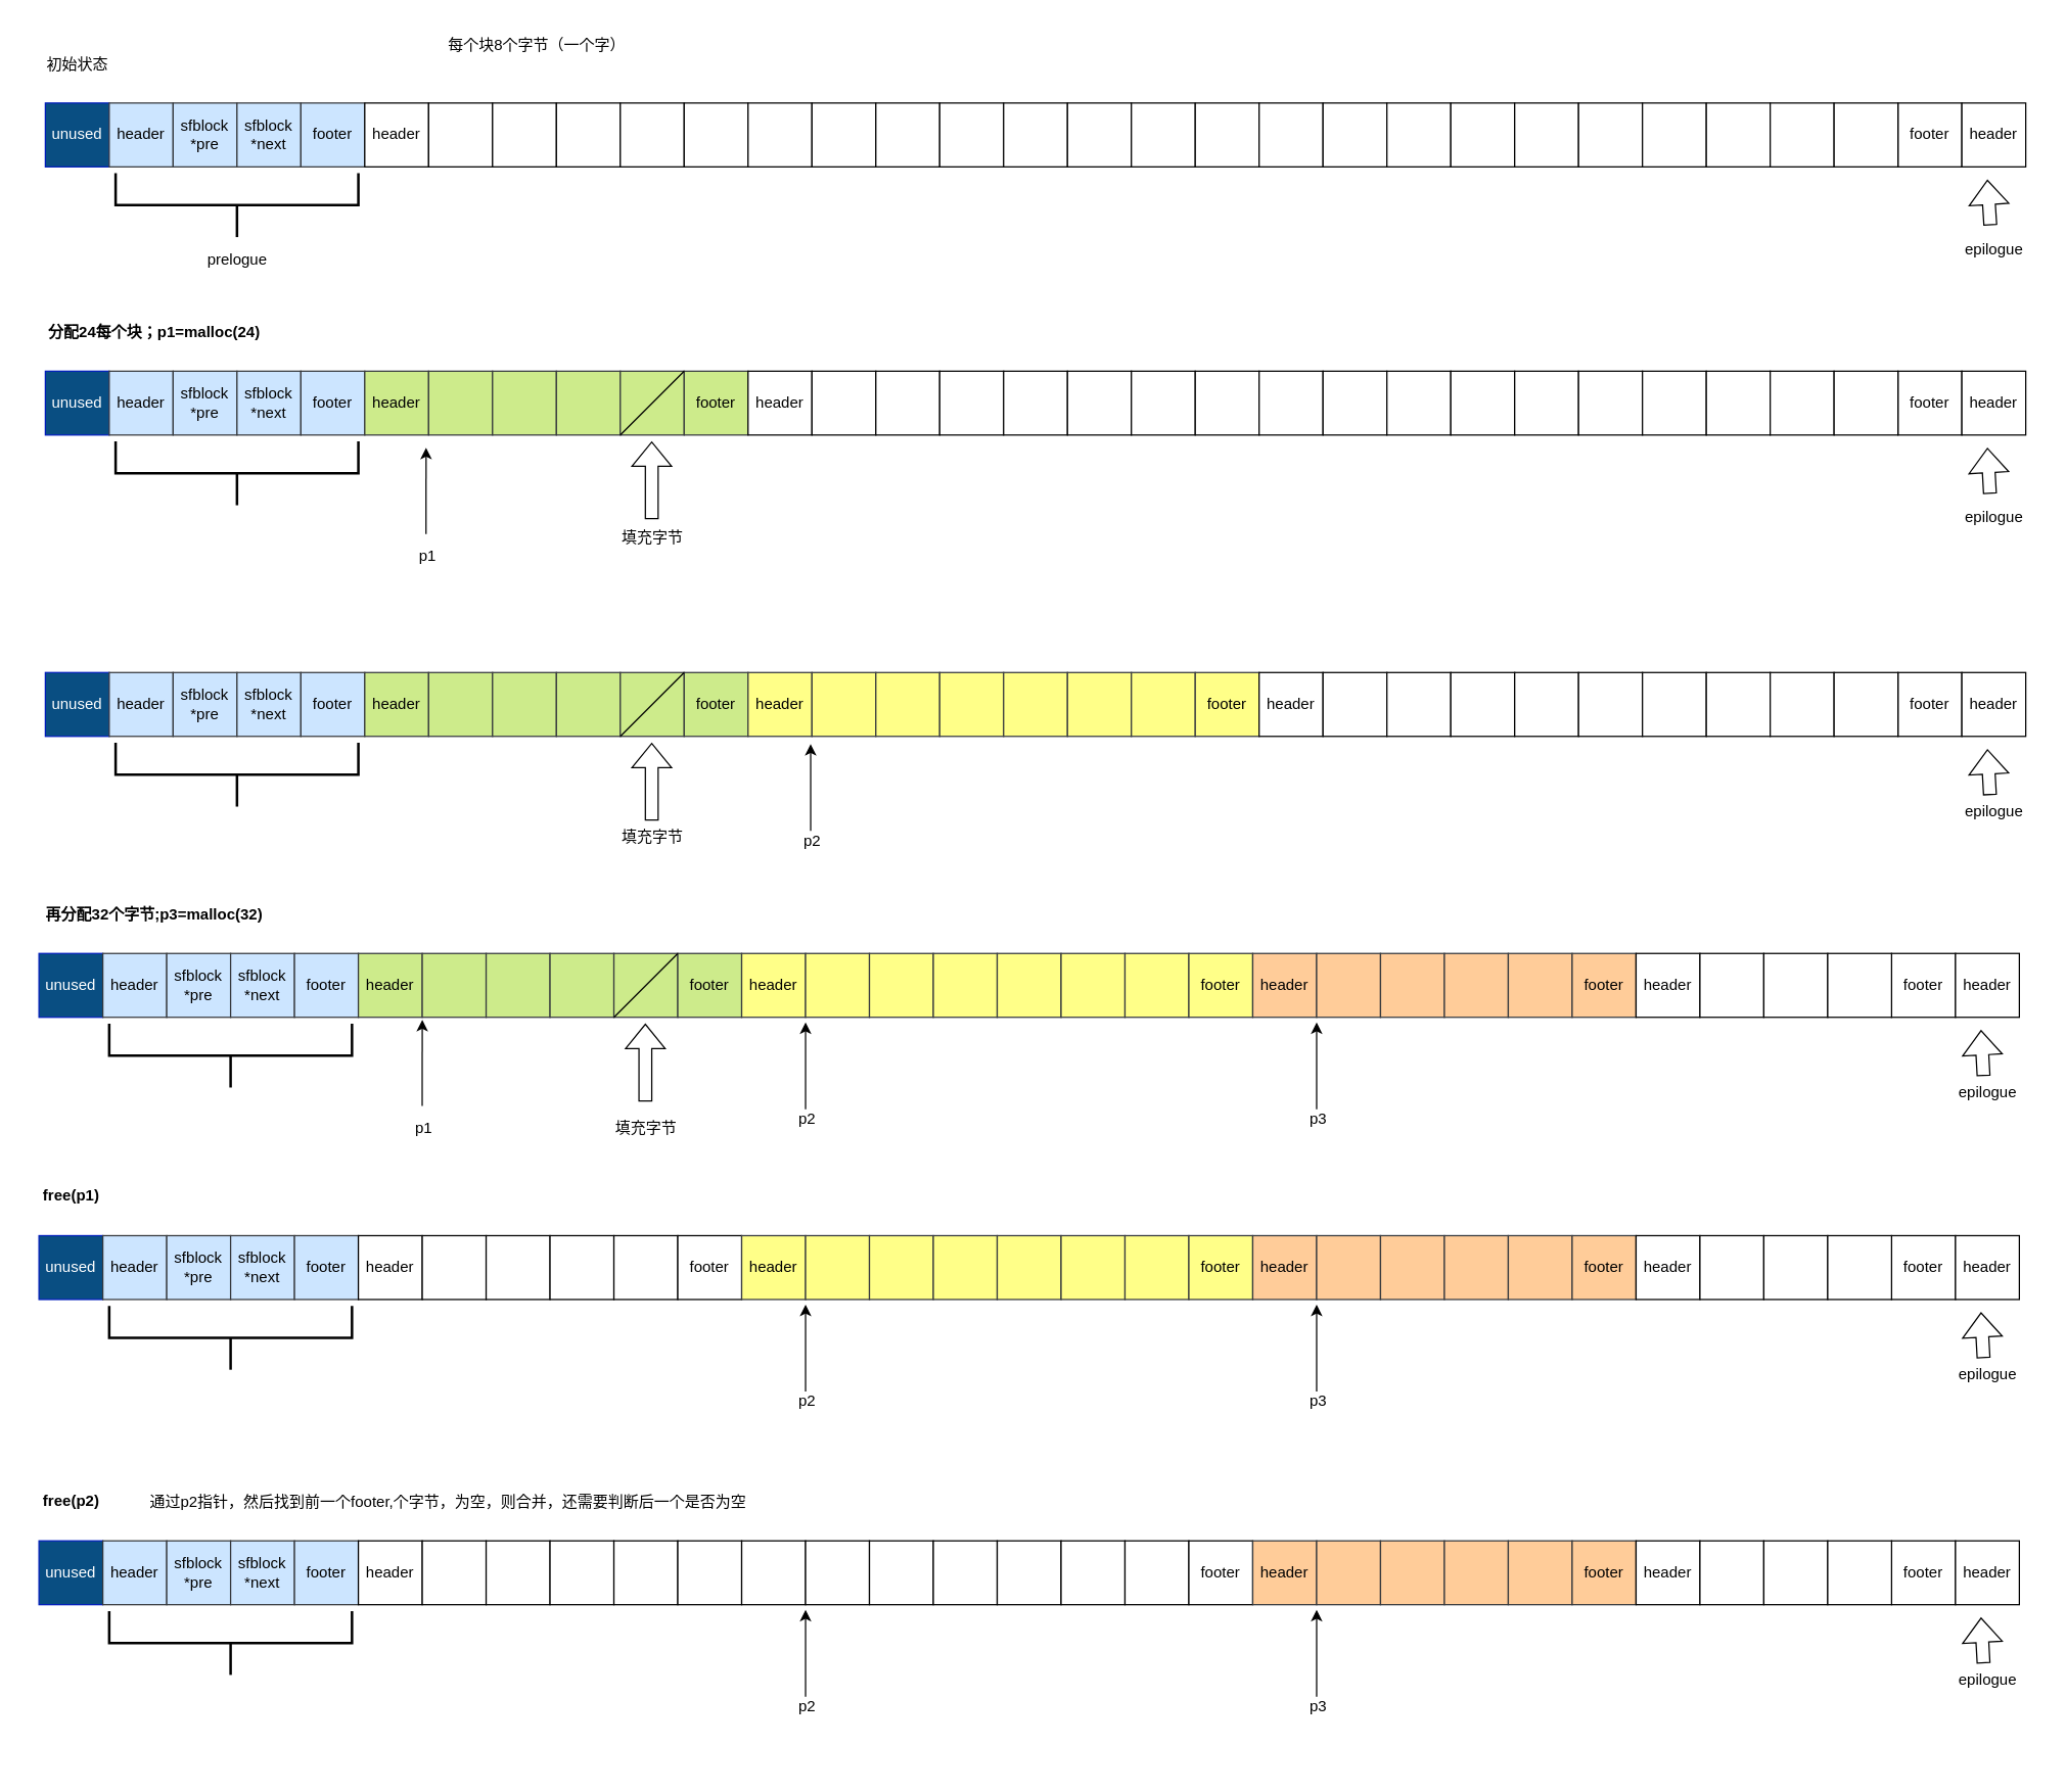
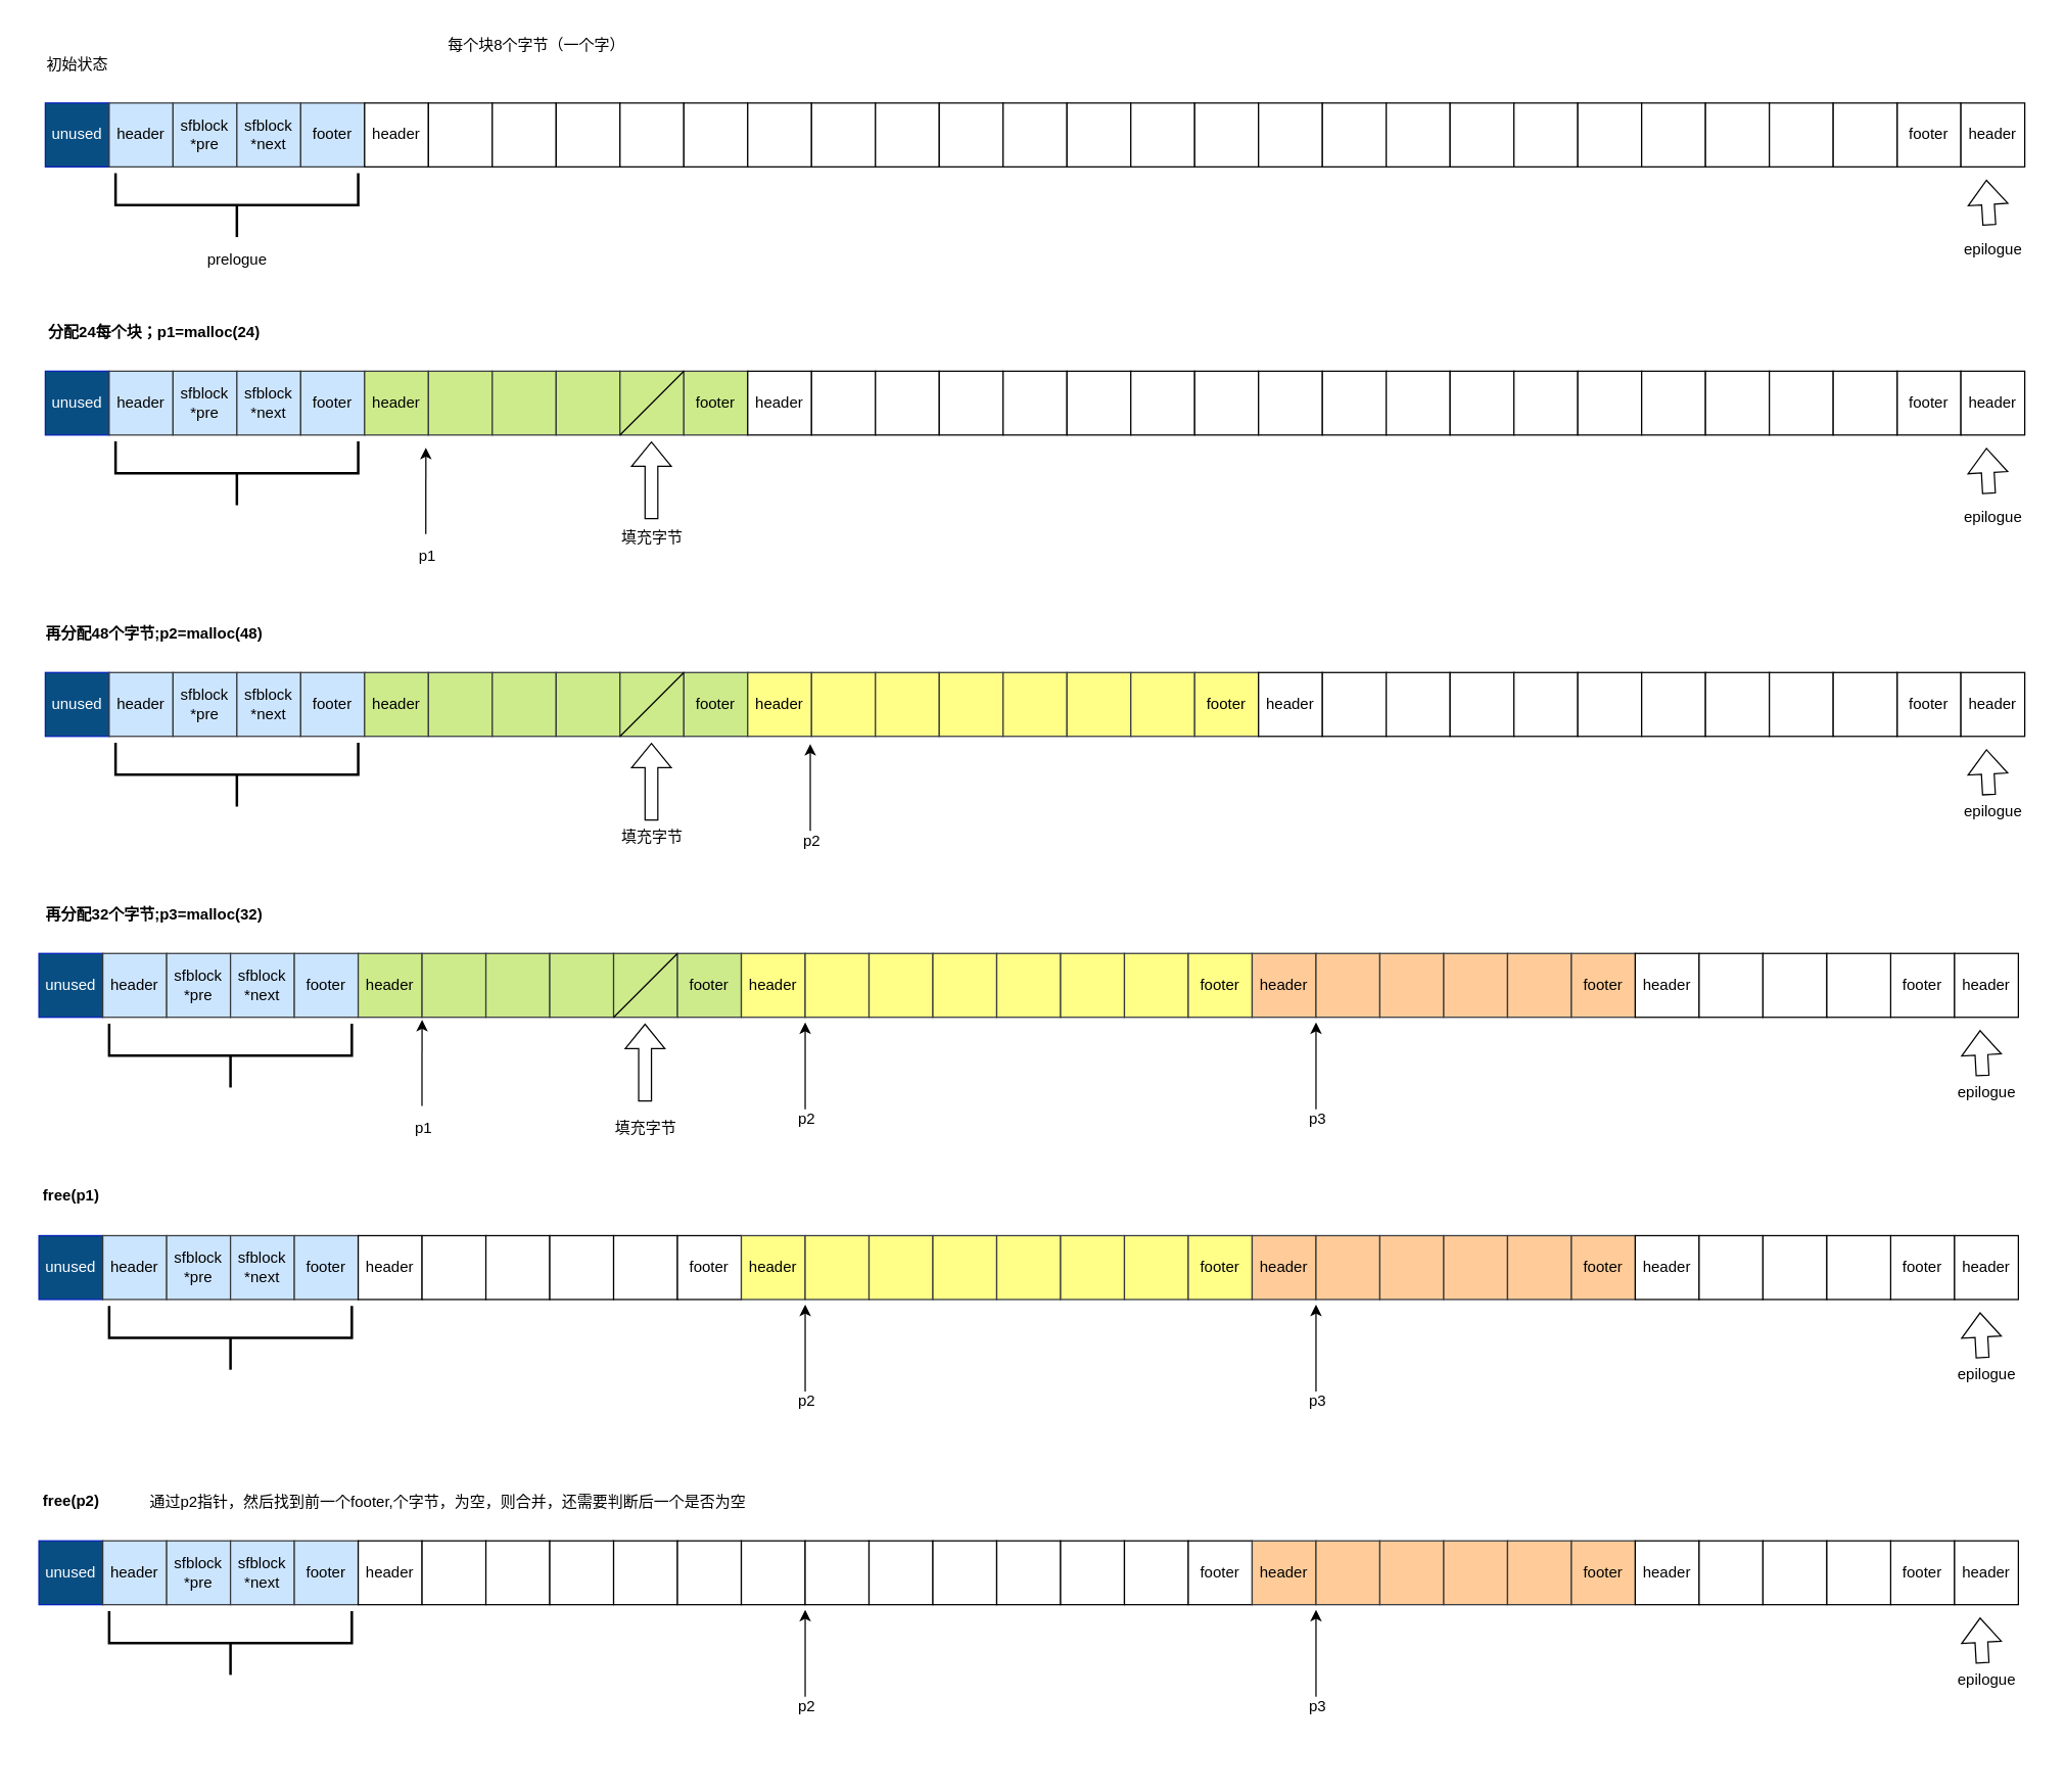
+ <mxCell id="70" value="&lt;b&gt;再分配48个字节;p2=malloc(48)&lt;/b&gt;" style="text;html=1;align=center;verticalAlign=middle;resizable=0;points=[];autosize=1;strokeColor=none;fillColor=none;" parent="1" vertex="1"><mxGeometry x="25" y="481" width="190" height="30" as="geometry" /></mxCell>
